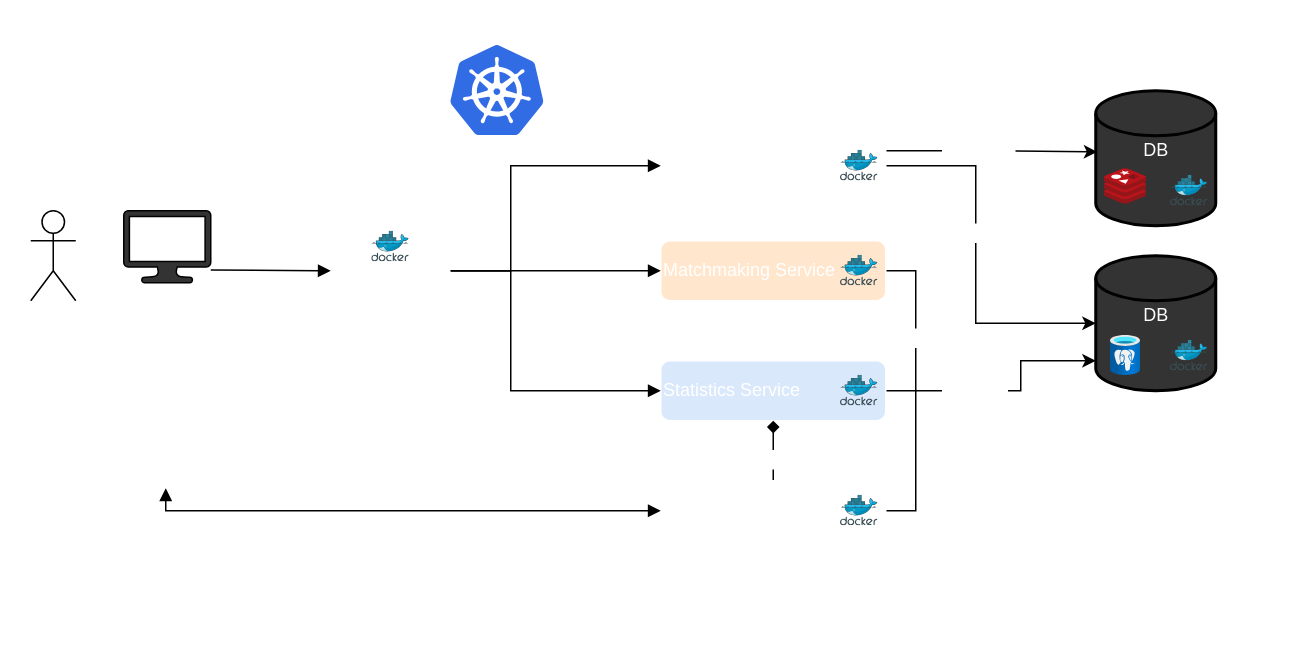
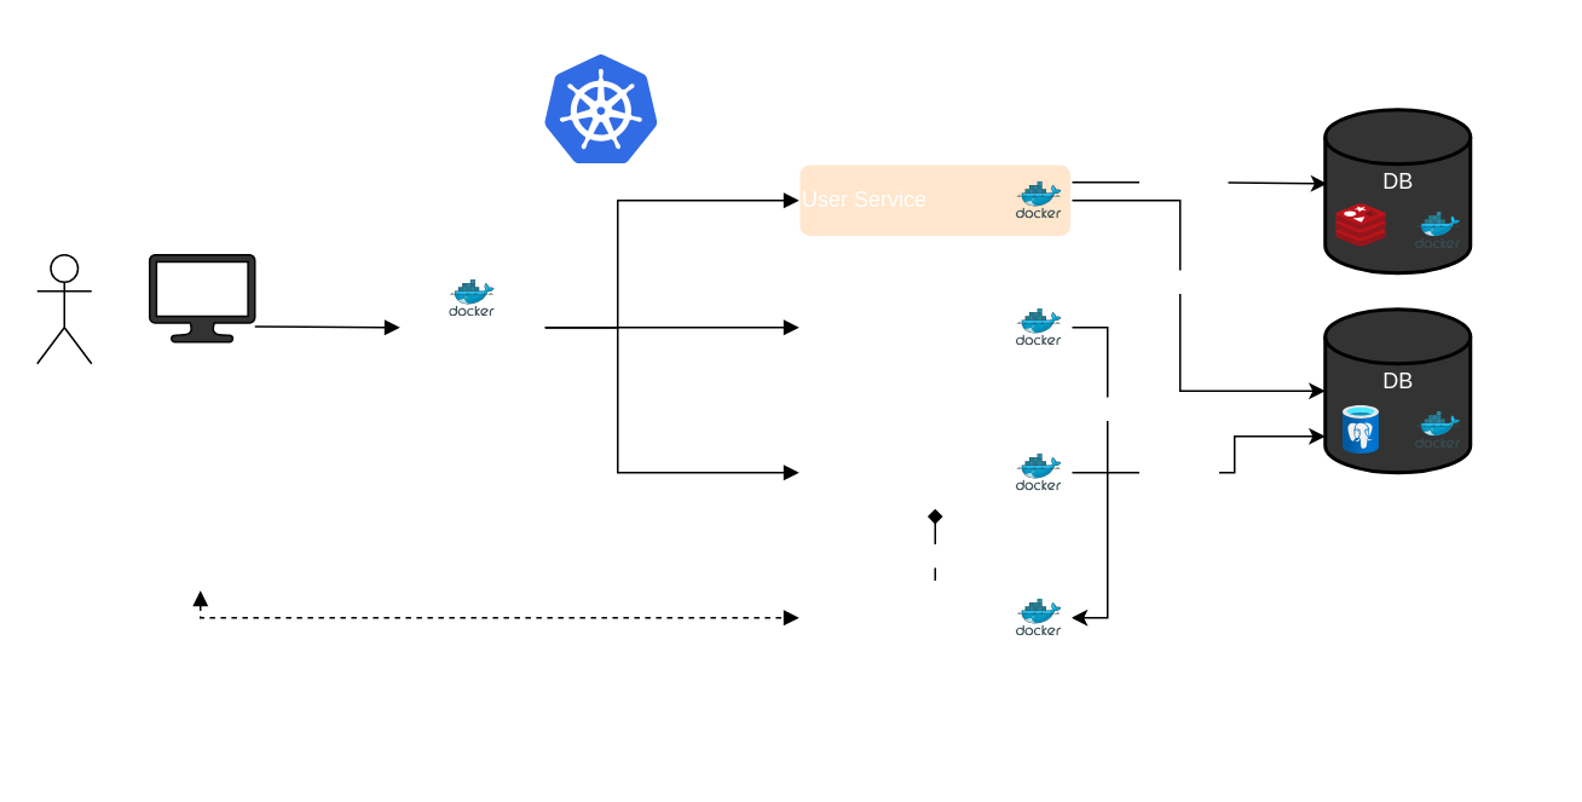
- <mxCell id="13" value="User Service" style="rounded=1;whiteSpace=wrap;html=1;fontColor=#FFFFFF;strokeColor=#FFFFFF;align=left;" parent="1" vertex="1"><mxGeometry x="440" y="90" width="150" height="40" as="geometry" /></mxCell>
+ <mxCell id="13" value="User Service" style="rounded=1;whiteSpace=wrap;html=1;fontColor=#FFFFFF;strokeColor=#FFFFFF;align=left;fillColor=#ffe6cc;" parent="1" vertex="1"><mxGeometry x="440" y="90" width="150" height="40" as="geometry" /></mxCell>
- <mxCell id="16" value="Matchmaking Service" style="rounded=1;whiteSpace=wrap;html=1;fontColor=#FFFFFF;strokeColor=#FFFFFF;align=left;fillColor=#ffe6cc;" parent="1" vertex="1"><mxGeometry x="440" y="160" width="150" height="40" as="geometry" /></mxCell>
+ <mxCell id="16" value="Matchmaking Service" style="rounded=1;whiteSpace=wrap;html=1;fontColor=#FFFFFF;strokeColor=#FFFFFF;align=left;" parent="1" vertex="1"><mxGeometry x="440" y="160" width="150" height="40" as="geometry" /></mxCell>
- <mxCell id="19" value="Statistics Service" style="rounded=1;whiteSpace=wrap;html=1;fontColor=#FFFFFF;strokeColor=#FFFFFF;align=left;fillColor=#dae8fc;" parent="1" vertex="1"><mxGeometry x="440" y="240" width="150" height="40" as="geometry" /></mxCell>
+ <mxCell id="19" value="Statistics Service" style="rounded=1;whiteSpace=wrap;html=1;fontColor=#FFFFFF;strokeColor=#FFFFFF;align=left;" parent="1" vertex="1"><mxGeometry x="440" y="240" width="150" height="40" as="geometry" /></mxCell>
- <mxCell id="27" value="Websocket" style="endArrow=block;endFill=1;html=1;edgeStyle=orthogonalEdgeStyle;align=left;verticalAlign=top;rounded=0;fontColor=#FFFFFF;entryX=0;entryY=0.5;entryDx=0;entryDy=0;exitX=0.5;exitY=1;exitDx=0;exitDy=0;startArrow=block;startFill=1;" parent="1" source="7" target="22" edge="1"><mxGeometry relative="1" as="geometry"><mxPoint x="300" y="230" as="sourcePoint" /><mxPoint x="430" y="270" as="targetPoint" /><mxPoint as="offset" /><Array as="points"><mxPoint x="110" y="340" /></Array></mxGeometry></mxCell>
+ <mxCell id="27" value="Websocket" style="endArrow=block;endFill=1;html=1;edgeStyle=orthogonalEdgeStyle;align=left;verticalAlign=top;rounded=0;fontColor=#FFFFFF;entryX=0;entryY=0.5;entryDx=0;entryDy=0;exitX=0.5;exitY=1;exitDx=0;exitDy=0;startArrow=block;startFill=1;dashed=1;" parent="1" source="7" target="22" edge="1"><mxGeometry relative="1" as="geometry"><mxPoint x="300" y="230" as="sourcePoint" /><mxPoint x="430" y="270" as="targetPoint" /><mxPoint as="offset" /><Array as="points"><mxPoint x="110" y="340" /></Array></mxGeometry></mxCell>
- <mxCell id="14" style="edgeStyle=orthogonalEdgeStyle;rounded=0;orthogonalLoop=1;jettySize=auto;html=1;entryX=1;entryY=0.5;entryDx=0;entryDy=0;fontColor=#FFFFFF;exitX=1;exitY=0.5;exitDx=0;exitDy=0;endArrow=none;" parent="1" source="16" target="22" edge="1"><mxGeometry relative="1" as="geometry"><mxPoint x="600" y="180" as="sourcePoint" /><mxPoint x="600" y="340" as="targetPoint" /></mxGeometry></mxCell>
+ <mxCell id="14" style="edgeStyle=orthogonalEdgeStyle;rounded=0;orthogonalLoop=1;jettySize=auto;html=1;entryX=1;entryY=0.5;entryDx=0;entryDy=0;fontColor=#FFFFFF;exitX=1;exitY=0.5;exitDx=0;exitDy=0;" parent="1" source="16" target="22" edge="1"><mxGeometry relative="1" as="geometry"><mxPoint x="600" y="180" as="sourcePoint" /><mxPoint x="600" y="340" as="targetPoint" /></mxGeometry></mxCell>
